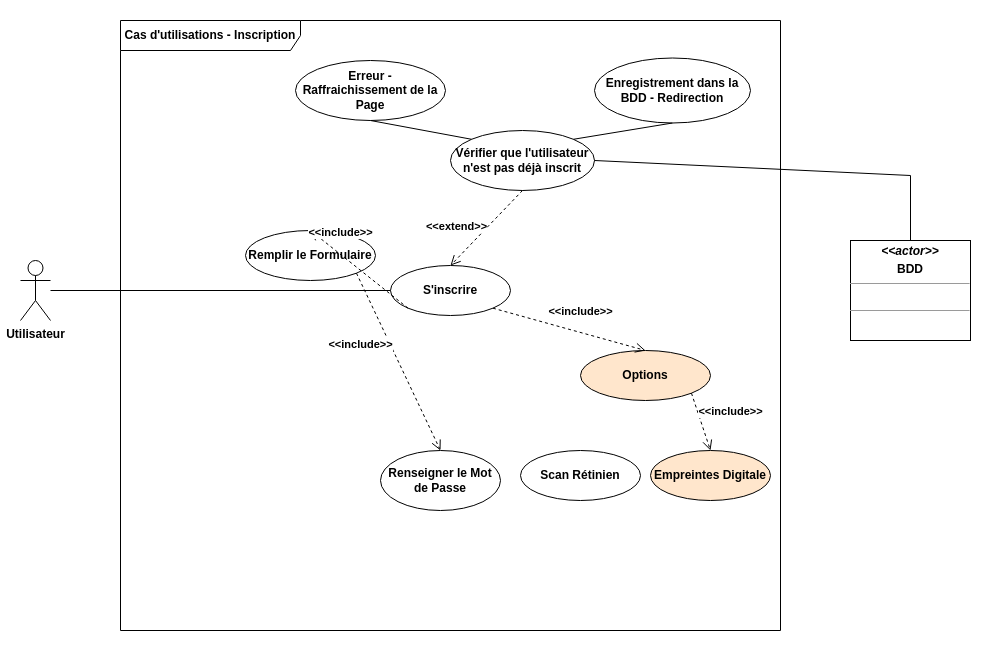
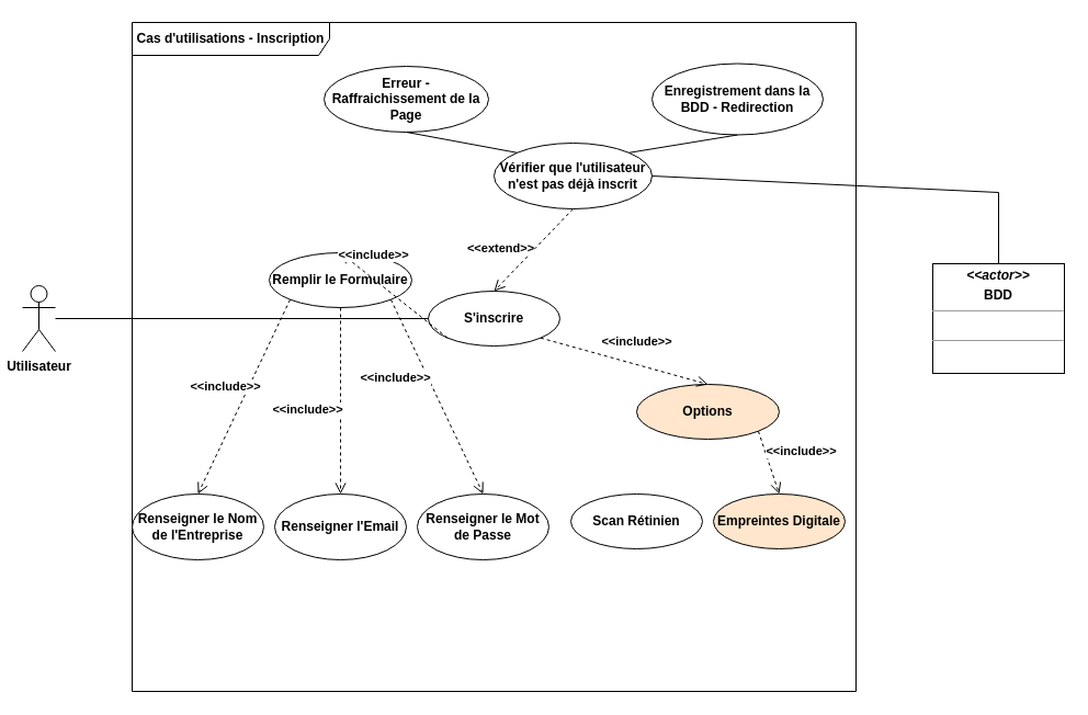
+ <mxCell id="23" value="&amp;lt;&amp;lt;include&amp;gt;&amp;gt;" style="html=1;verticalAlign=bottom;endArrow=open;dashed=1;endSize=8;rounded=0;entryX=0.5;entryY=0;entryDx=0;entryDy=0;exitX=0;exitY=1;exitDx=0;exitDy=0;fontStyle=1" edge="1" parent="1" source="7" target="18"><mxGeometry x="0.07" y="-16" relative="1" as="geometry"><mxPoint x="490" y="380" as="sourcePoint" /><mxPoint x="410" y="380" as="targetPoint" /><mxPoint as="offset" /></mxGeometry></mxCell>
+ <mxCell id="24" value="&amp;lt;&amp;lt;include&amp;gt;&amp;gt;" style="html=1;verticalAlign=bottom;endArrow=open;dashed=1;endSize=8;rounded=0;entryX=0.5;entryY=0;entryDx=0;entryDy=0;exitX=0.5;exitY=1;exitDx=0;exitDy=0;fontStyle=1" edge="1" parent="1" source="7" target="21"><mxGeometry x="0.2" y="-30" relative="1" as="geometry"><mxPoint x="490" y="380" as="sourcePoint" /><mxPoint x="410" y="380" as="targetPoint" /><mxPoint as="offset" /></mxGeometry></mxCell>
+ <mxCell id="18" value="&lt;span&gt;Renseigner le Nom de l'Entreprise&lt;/span&gt;" style="ellipse;whiteSpace=wrap;html=1;fontStyle=1" parent="1" vertex="1"><mxGeometry x="120" y="450" width="120" height="60" as="geometry" /></mxCell>
+ <mxCell id="21" value="&lt;span&gt;Renseigner l'Email&lt;br&gt;&lt;/span&gt;" style="ellipse;whiteSpace=wrap;html=1;fontStyle=1" vertex="1" parent="1"><mxGeometry x="250" y="450" width="120" height="60" as="geometry" /></mxCell>
